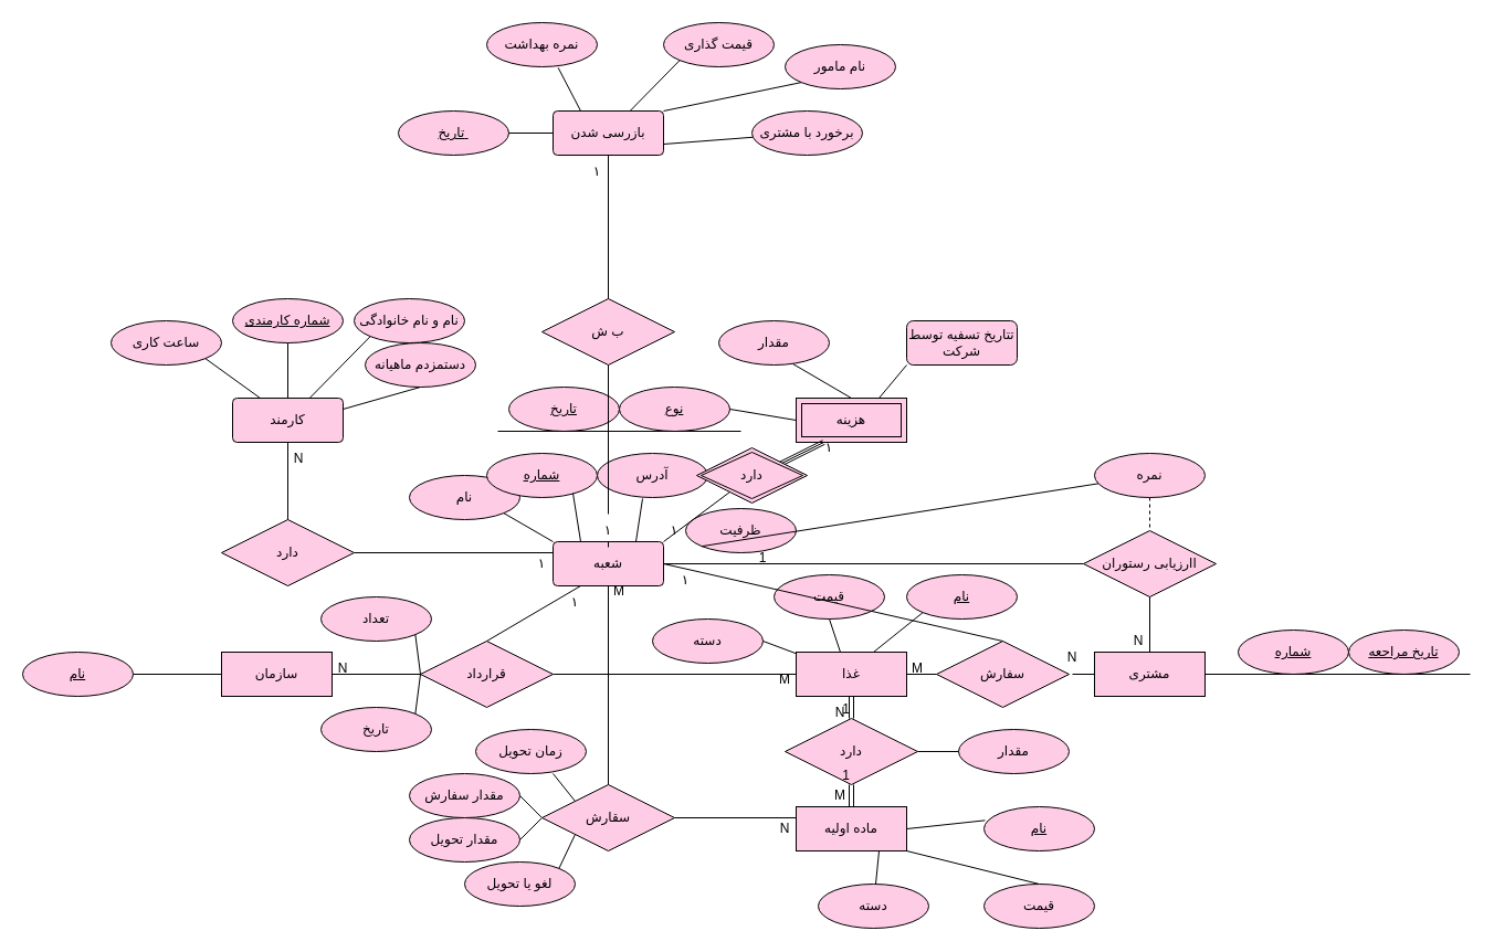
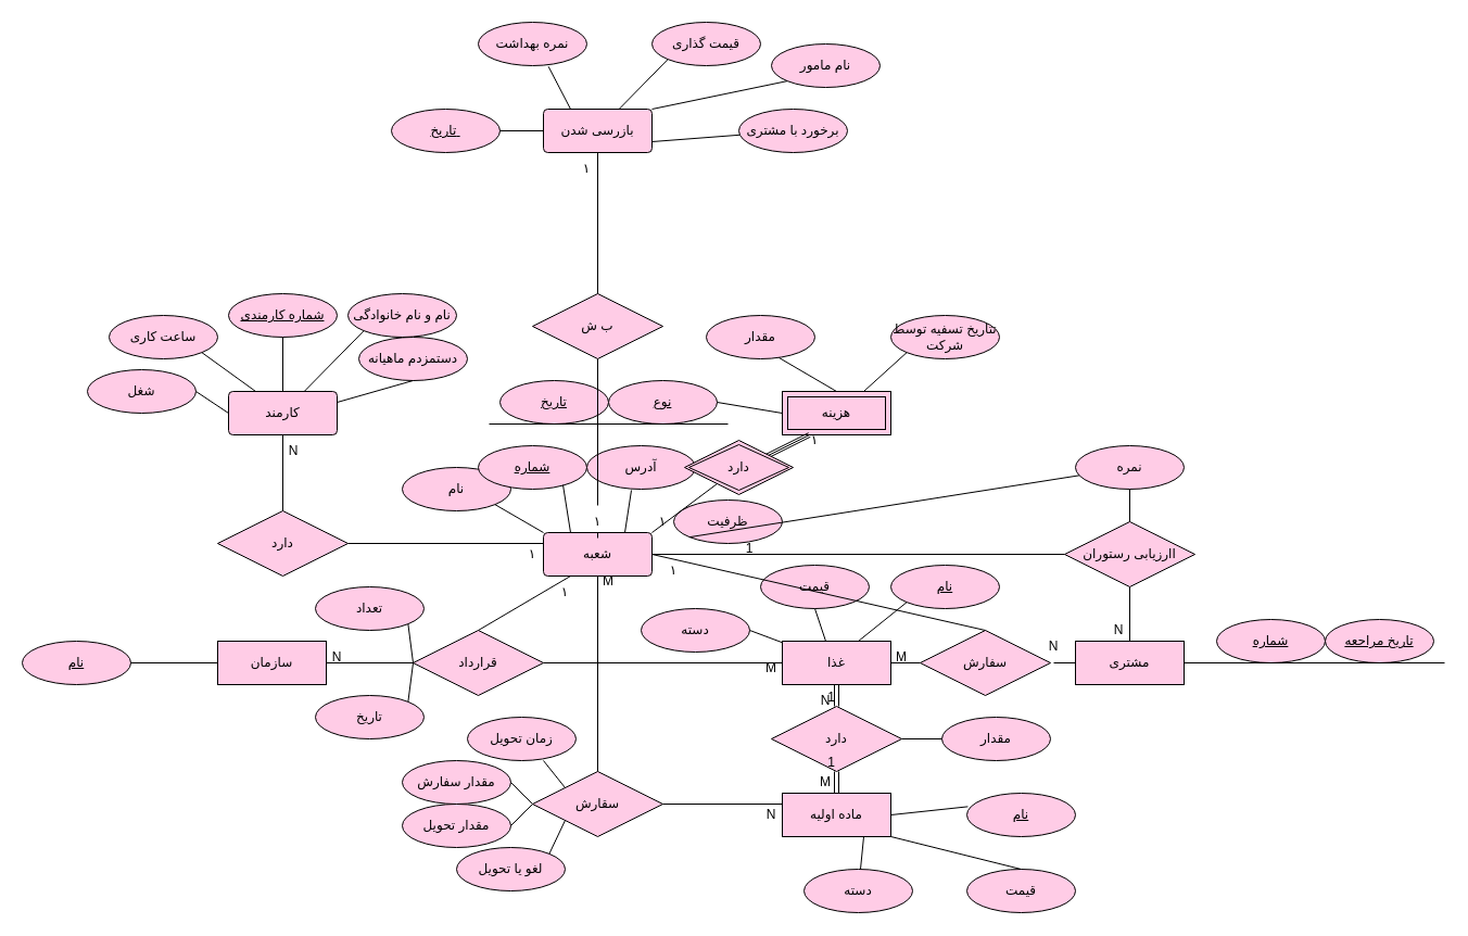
- <mxCell id="64" value="تتاریخ تسفیه توسط شرکت" style="whiteSpace=wrap;html=1;align=center;fillColor=#FFCCE6;rounded=1;" vertex="1" parent="1"><mxGeometry x="820" y="290" width="100" height="40" as="geometry" /></mxCell>
+ <mxCell id="64" value="تتاریخ تسفیه توسط شرکت" style="ellipse;whiteSpace=wrap;html=1;align=center;fillColor=#FFCCE6;" vertex="1" parent="1"><mxGeometry x="820" y="290" width="100" height="40" as="geometry" /></mxCell>
+ <mxCell id="72" value="شغل" style="ellipse;whiteSpace=wrap;html=1;align=center;fillColor=#FFCCE6;" vertex="1" parent="1"><mxGeometry x="80" y="340" width="100" height="40" as="geometry" /></mxCell>
+ <mxCell id="75" value="" style="endArrow=none;html=1;rounded=0;exitX=1;exitY=0.5;exitDx=0;exitDy=0;entryX=0;entryY=0.5;entryDx=0;entryDy=0;fillColor=#FFCCE6;" edge="1" parent="1" source="72" target="69"><mxGeometry relative="1" as="geometry"><mxPoint x="480" y="500" as="sourcePoint" /><mxPoint x="640" y="500" as="targetPoint" /></mxGeometry></mxCell>
- <mxCell id="45" value="" style="endArrow=none;html=1;rounded=0;exitX=0.5;exitY=1;exitDx=0;exitDy=0;entryX=0.5;entryY=0;entryDx=0;entryDy=0;fillColor=#FFCCE6;dashed=1;" edge="1" parent="1" source="44" target="41"><mxGeometry relative="1" as="geometry"><mxPoint x="590" y="640" as="sourcePoint" /><mxPoint x="750" y="640" as="targetPoint" /></mxGeometry></mxCell>
+ <mxCell id="45" value="" style="endArrow=none;html=1;rounded=0;exitX=0.5;exitY=1;exitDx=0;exitDy=0;entryX=0.5;entryY=0;entryDx=0;entryDy=0;fillColor=#FFCCE6;" edge="1" parent="1" source="44" target="41"><mxGeometry relative="1" as="geometry"><mxPoint x="590" y="640" as="sourcePoint" /><mxPoint x="750" y="640" as="targetPoint" /></mxGeometry></mxCell>
